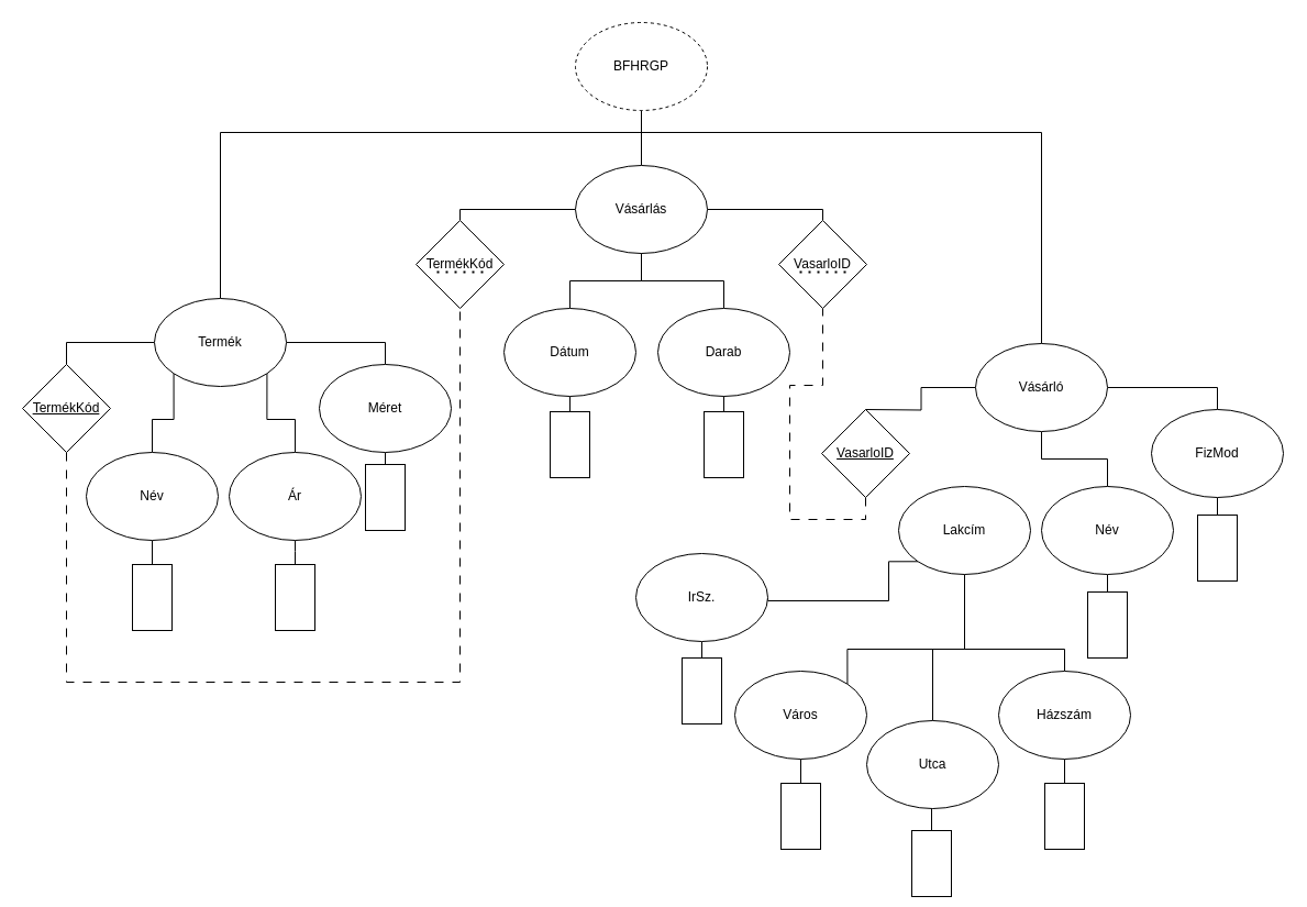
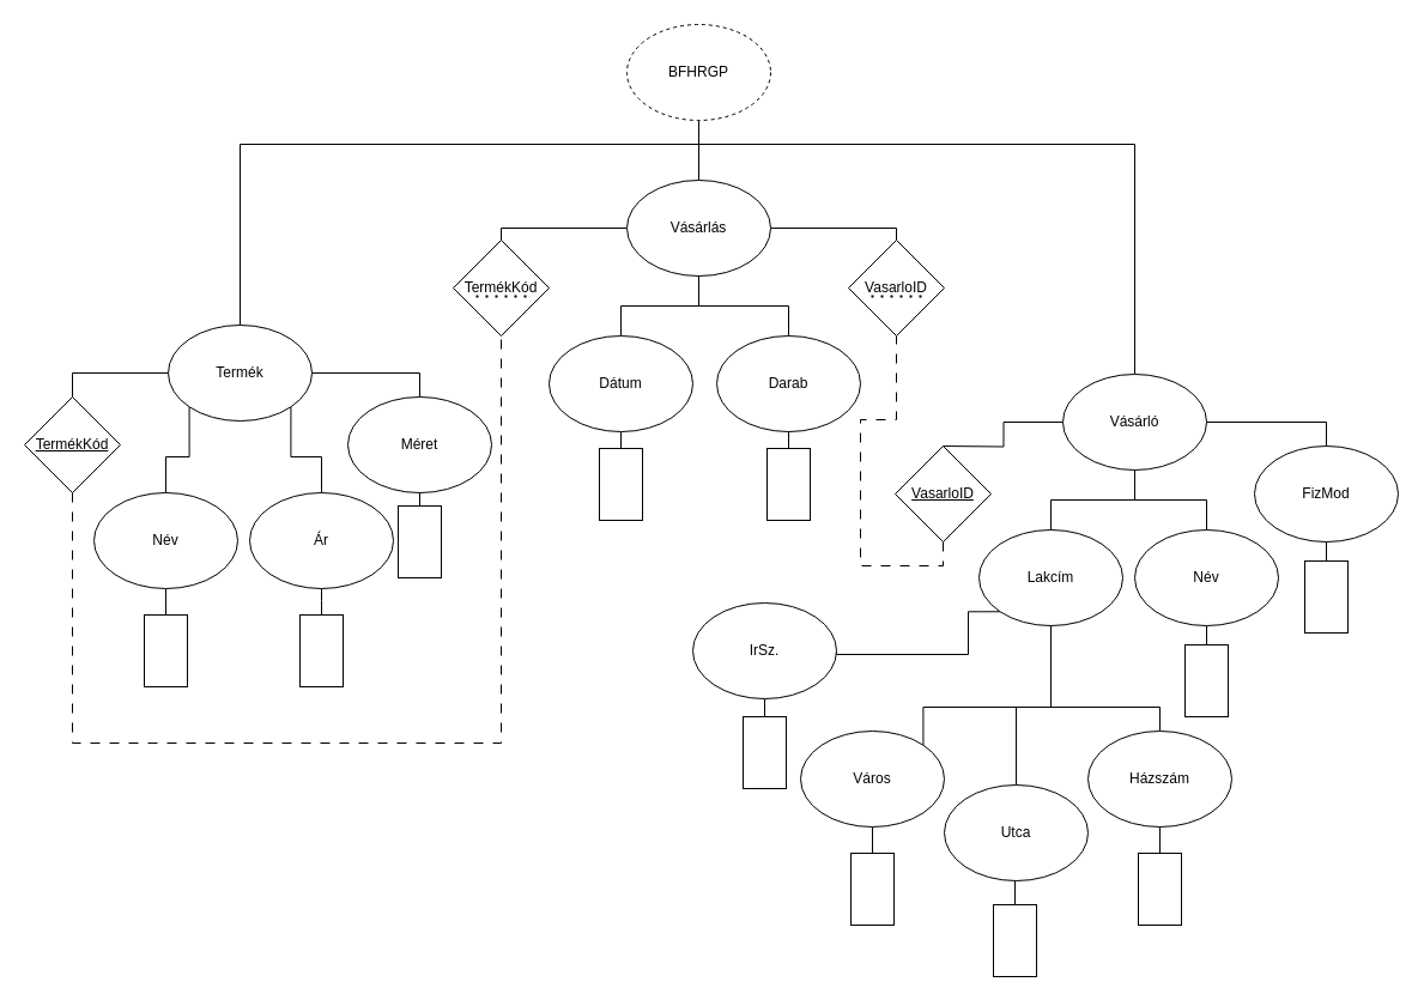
+ <mxCell id="12" style="edgeStyle=orthogonalEdgeStyle;rounded=0;orthogonalLoop=1;jettySize=auto;html=1;exitX=0.5;exitY=1;exitDx=0;exitDy=0;endArrow=none;endFill=0;" parent="1" source="15" target="36" edge="1"><mxGeometry relative="1" as="geometry" /></mxCell>
